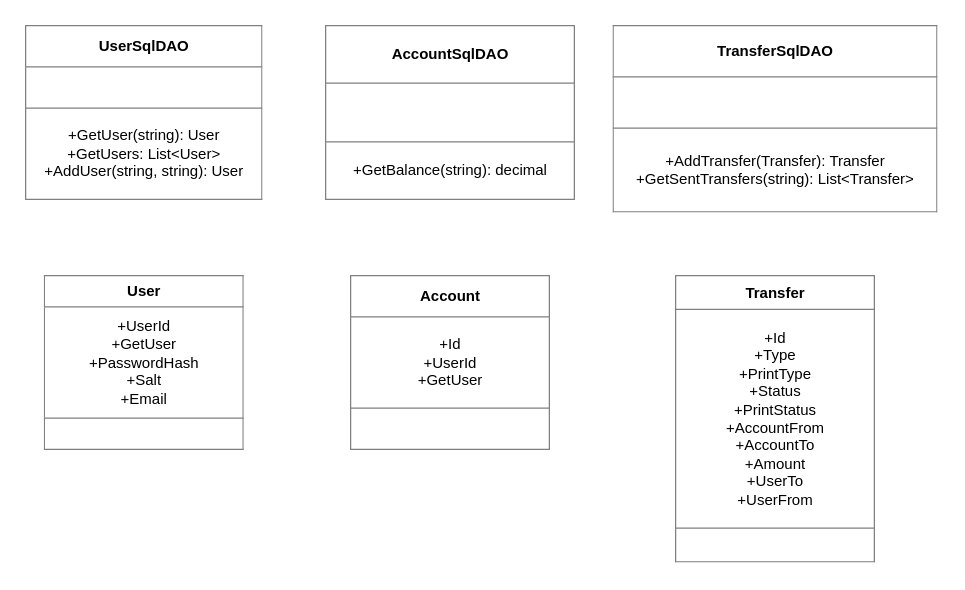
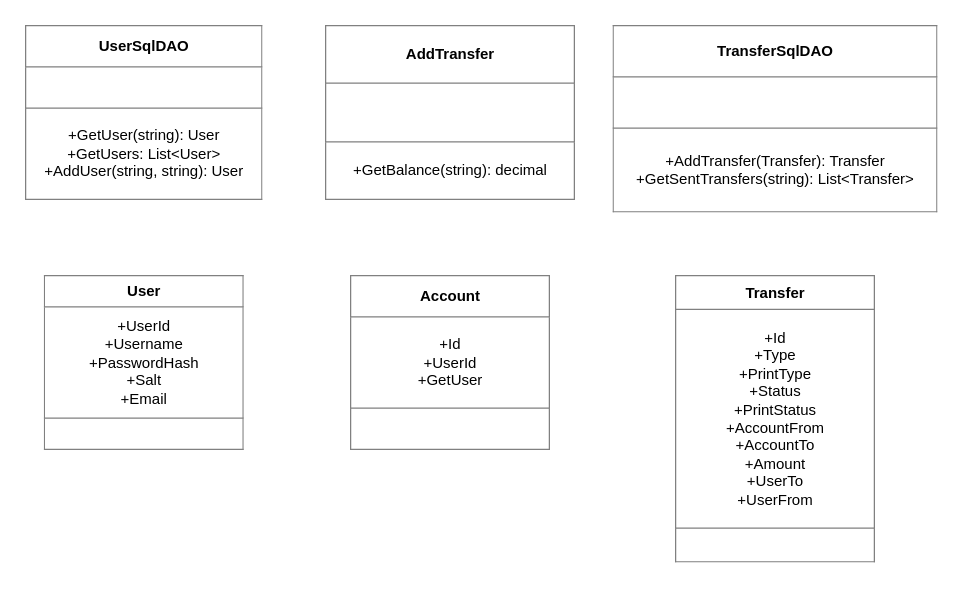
- <mxCell id="5" value="&lt;table border=&quot;1&quot; width=&quot;100%&quot; cellpadding=&quot;4&quot; style=&quot;width: 100% ; height: 100% ; border-collapse: collapse&quot;&gt;&lt;tbody&gt;&lt;tr&gt;&lt;th align=&quot;center&quot;&gt;&lt;b&gt;AccountSqlDAO&lt;/b&gt;&lt;/th&gt;&lt;/tr&gt;&lt;tr&gt;&lt;td align=&quot;center&quot;&gt;&lt;br&gt;&lt;/td&gt;&lt;/tr&gt;&lt;tr&gt;&lt;td align=&quot;center&quot;&gt;+GetBalance(string): decimal&lt;/td&gt;&lt;/tr&gt;&lt;/tbody&gt;&lt;/table&gt;" style="text;html=1;strokeColor=none;fillColor=none;overflow=fill;" parent="1" vertex="1"><mxGeometry x="260" y="20" width="200" height="140" as="geometry" /></mxCell>
+ <mxCell id="5" value="&lt;table border=&quot;1&quot; width=&quot;100%&quot; cellpadding=&quot;4&quot; style=&quot;width: 100% ; height: 100% ; border-collapse: collapse&quot;&gt;&lt;tbody&gt;&lt;tr&gt;&lt;th align=&quot;center&quot;&gt;&lt;b&gt;AddTransfer&lt;/b&gt;&lt;/th&gt;&lt;/tr&gt;&lt;tr&gt;&lt;td align=&quot;center&quot;&gt;&lt;br&gt;&lt;/td&gt;&lt;/tr&gt;&lt;tr&gt;&lt;td align=&quot;center&quot;&gt;+GetBalance(string): decimal&lt;/td&gt;&lt;/tr&gt;&lt;/tbody&gt;&lt;/table&gt;" style="text;html=1;strokeColor=none;fillColor=none;overflow=fill;" parent="1" vertex="1"><mxGeometry x="260" y="20" width="200" height="140" as="geometry" /></mxCell>
- <mxCell id="7" value="&lt;table border=&quot;1&quot; width=&quot;100%&quot; cellpadding=&quot;4&quot; style=&quot;width: 100% ; height: 100% ; border-collapse: collapse&quot;&gt;&lt;tbody&gt;&lt;tr&gt;&lt;th align=&quot;center&quot;&gt;User&lt;/th&gt;&lt;/tr&gt;&lt;tr&gt;&lt;td align=&quot;center&quot;&gt;+UserId&lt;br&gt;+GetUser&lt;br&gt;+PasswordHash&lt;br&gt;+Salt&lt;br&gt;+Email&lt;/td&gt;&lt;/tr&gt;&lt;tr&gt;&lt;td align=&quot;center&quot;&gt;&lt;br&gt;&lt;/td&gt;&lt;/tr&gt;&lt;/tbody&gt;&lt;/table&gt;" style="text;html=1;strokeColor=none;fillColor=none;overflow=fill;" vertex="1" parent="1"><mxGeometry x="35" y="220" width="160" height="140" as="geometry" /></mxCell>
+ <mxCell id="7" value="&lt;table border=&quot;1&quot; width=&quot;100%&quot; cellpadding=&quot;4&quot; style=&quot;width: 100% ; height: 100% ; border-collapse: collapse&quot;&gt;&lt;tbody&gt;&lt;tr&gt;&lt;th align=&quot;center&quot;&gt;User&lt;/th&gt;&lt;/tr&gt;&lt;tr&gt;&lt;td align=&quot;center&quot;&gt;+UserId&lt;br&gt;+Username&lt;br&gt;+PasswordHash&lt;br&gt;+Salt&lt;br&gt;+Email&lt;/td&gt;&lt;/tr&gt;&lt;tr&gt;&lt;td align=&quot;center&quot;&gt;&lt;br&gt;&lt;/td&gt;&lt;/tr&gt;&lt;/tbody&gt;&lt;/table&gt;" style="text;html=1;strokeColor=none;fillColor=none;overflow=fill;" vertex="1" parent="1"><mxGeometry x="35" y="220" width="160" height="140" as="geometry" /></mxCell>
